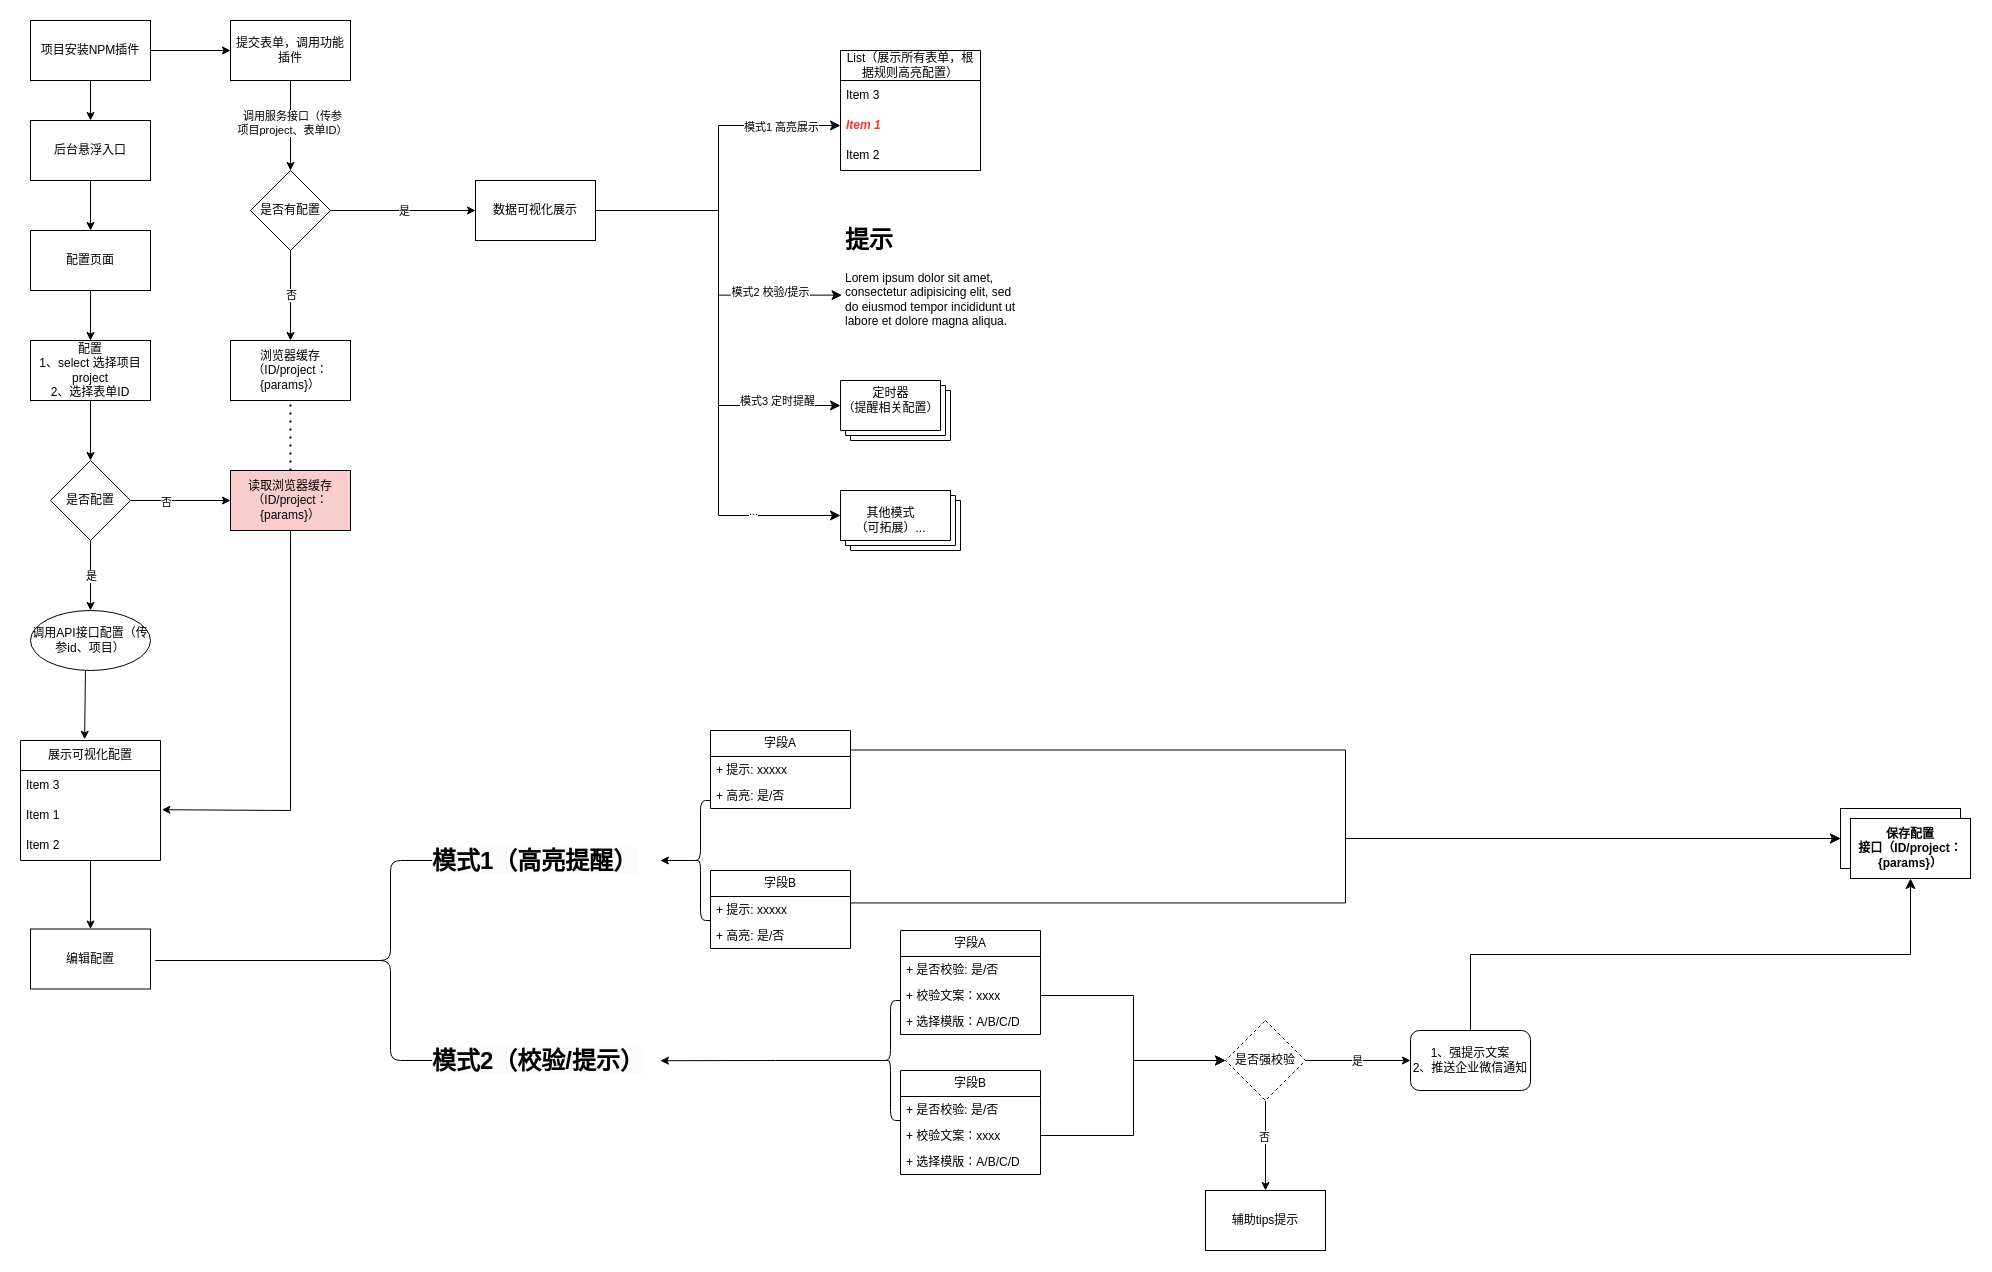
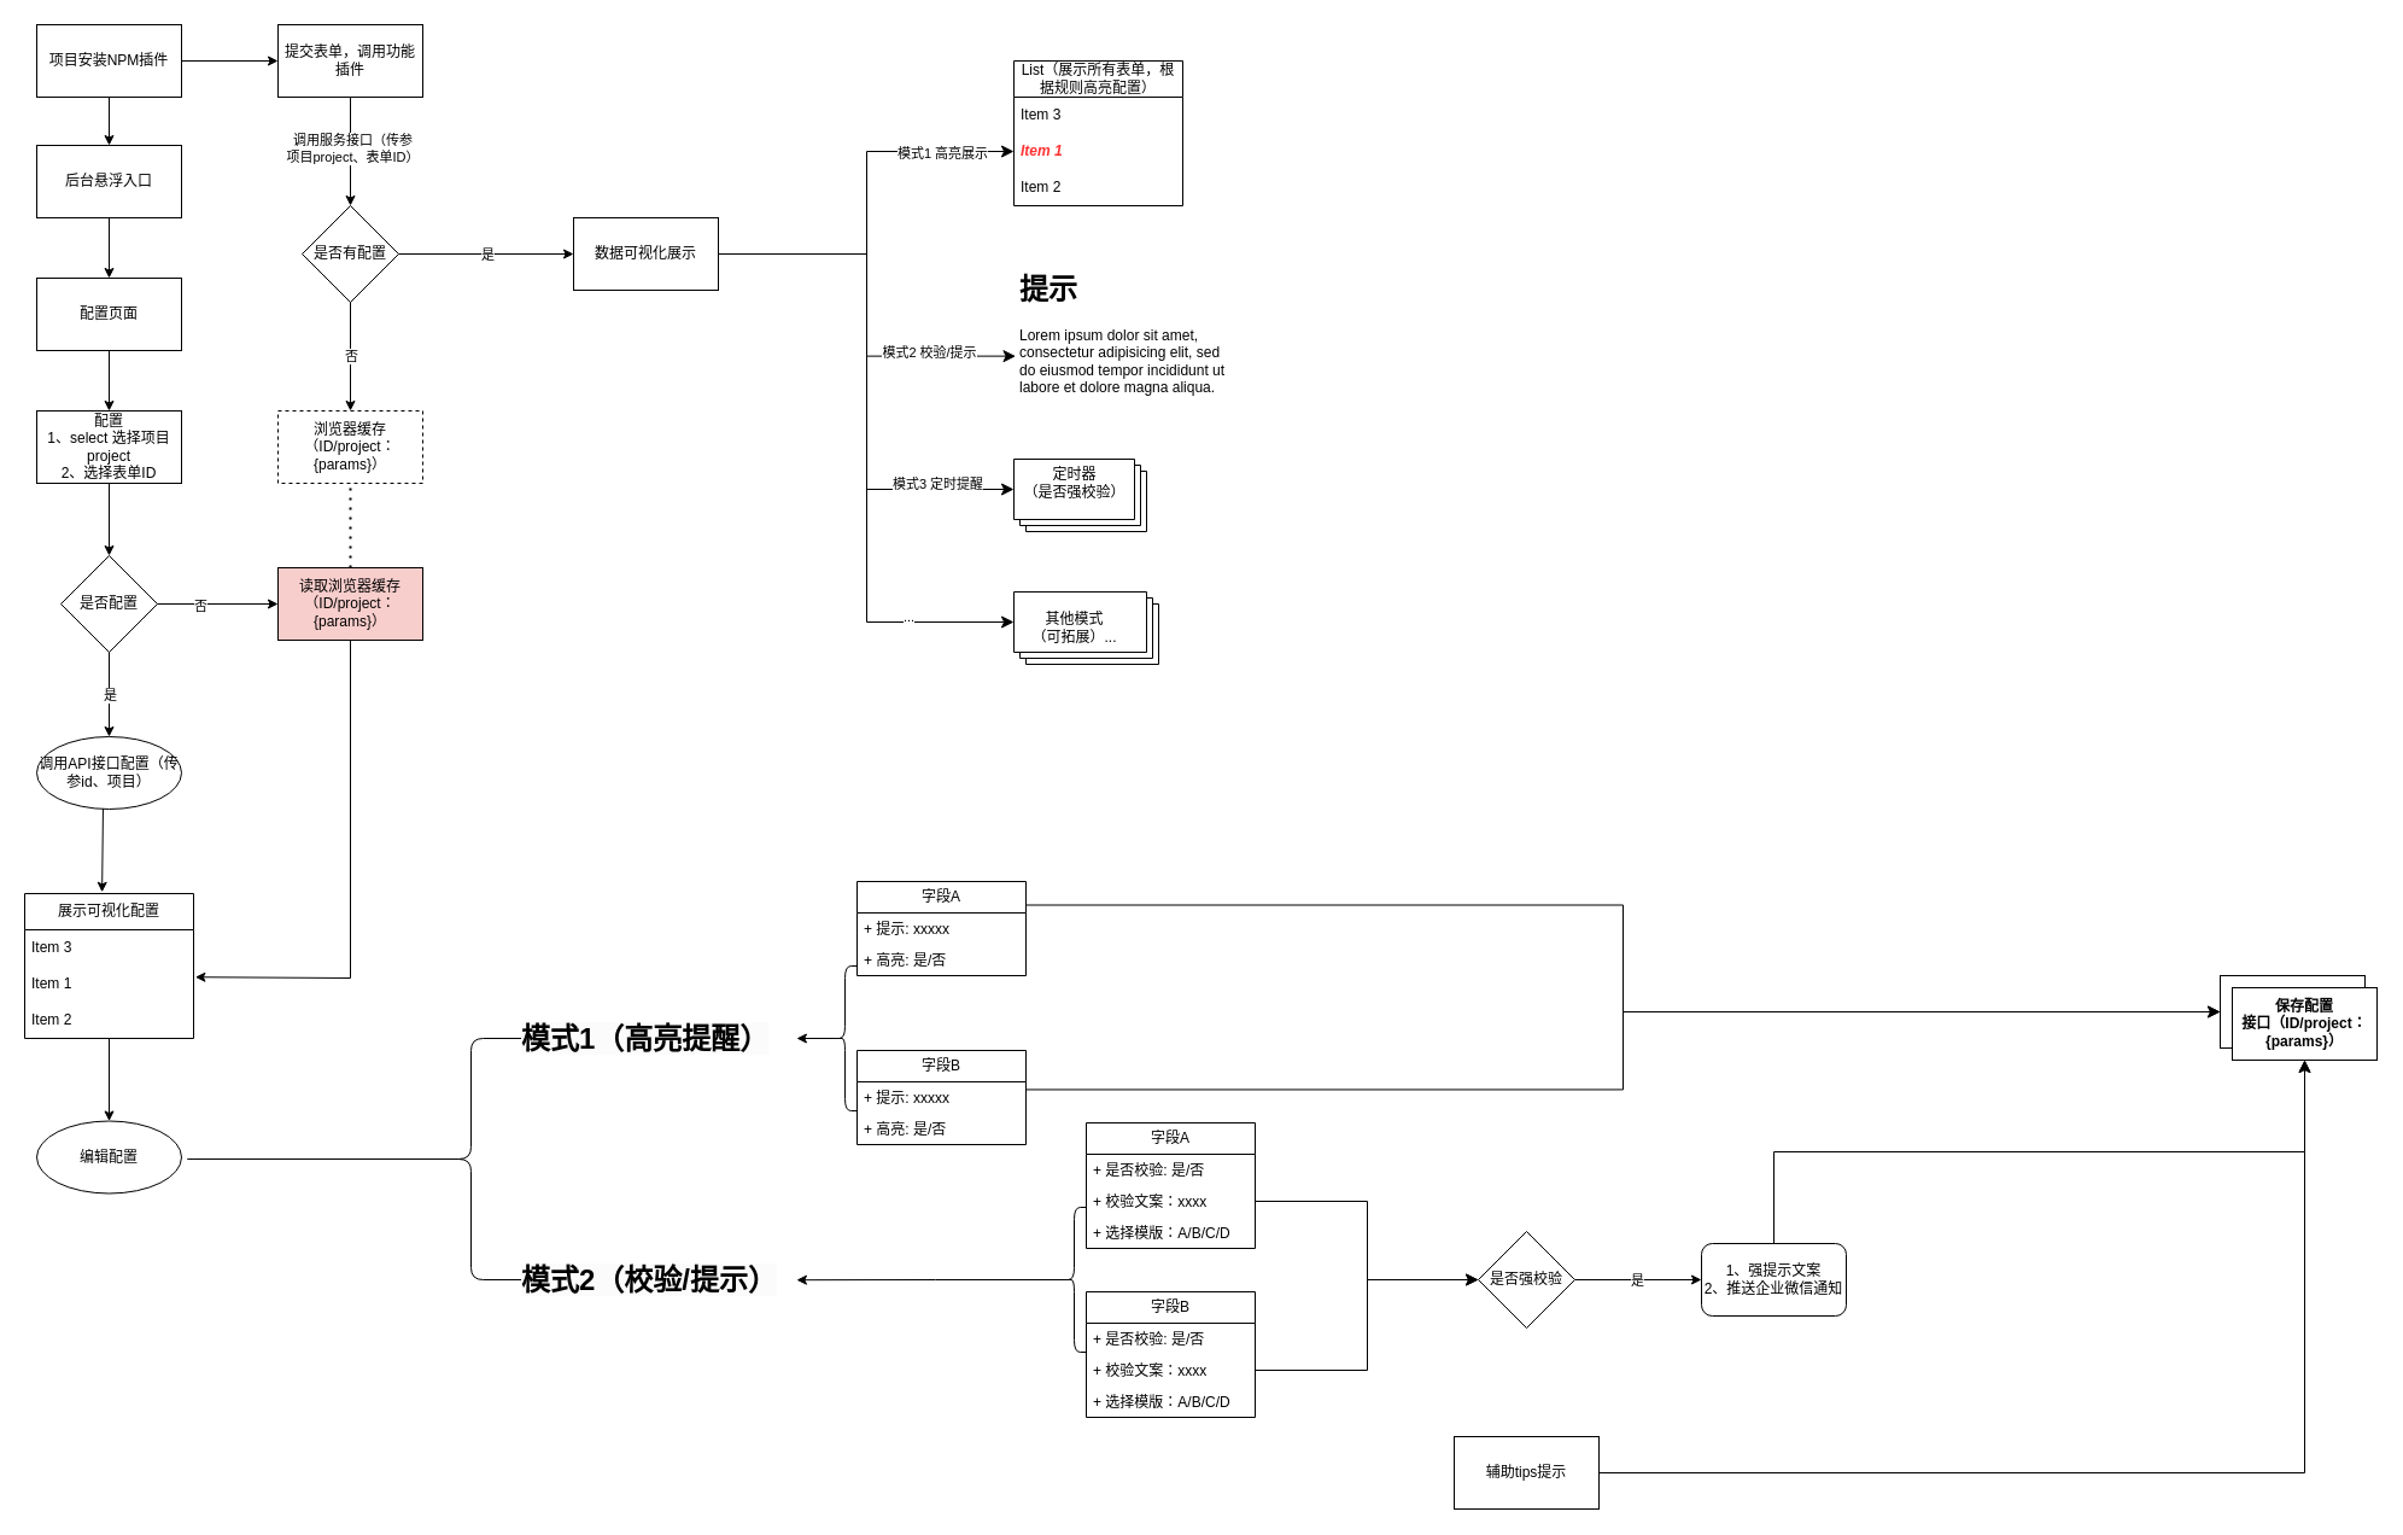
- <mxCell id="31" value="浏览器缓存（ID/project：{params}）" style="rounded=0;whiteSpace=wrap;html=1;" vertex="1" parent="1"><mxGeometry x="230" y="340" width="120" height="60" as="geometry" /></mxCell>
+ <mxCell id="31" value="浏览器缓存（ID/project：{params}）" style="rounded=0;whiteSpace=wrap;html=1;dashed=1;" vertex="1" parent="1"><mxGeometry x="230" y="340" width="120" height="60" as="geometry" /></mxCell>
- <mxCell id="85" value="定时器&lt;br&gt;（提醒相关配置）" style="text;html=1;align=center;verticalAlign=middle;resizable=0;points=[];autosize=1;strokeColor=none;fillColor=none;" vertex="1" parent="1"><mxGeometry x="830" y="380" width="120" height="40" as="geometry" /></mxCell>
+ <mxCell id="85" value="定时器&lt;br&gt;（是否强校验）" style="text;html=1;align=center;verticalAlign=middle;resizable=0;points=[];autosize=1;strokeColor=none;fillColor=none;" vertex="1" parent="1"><mxGeometry x="830" y="380" width="120" height="40" as="geometry" /></mxCell>
- <mxCell id="40" value="编辑配置" style="rounded=0;whiteSpace=wrap;html=1;" vertex="1" parent="1"><mxGeometry x="30" y="928.5" width="120" height="60" as="geometry" /></mxCell>
+ <mxCell id="40" value="编辑配置" style="ellipse;whiteSpace=wrap;html=1;" vertex="1" parent="1"><mxGeometry x="30" y="928.5" width="120" height="60" as="geometry" /></mxCell>
- <mxCell id="69" value="是否强校验" style="rhombus;whiteSpace=wrap;html=1;dashed=1;" vertex="1" parent="1"><mxGeometry x="1225" y="1020" width="80" height="80" as="geometry" /></mxCell>
+ <mxCell id="69" value="是否强校验" style="rhombus;whiteSpace=wrap;html=1;" vertex="1" parent="1"><mxGeometry x="1225" y="1020" width="80" height="80" as="geometry" /></mxCell>
- <mxCell id="67" value="" style="edgeStyle=orthogonalEdgeStyle;rounded=0;orthogonalLoop=1;jettySize=auto;html=1;" edge="1" parent="1" source="69" target="74"><mxGeometry relative="1" as="geometry" /></mxCell>
- <mxCell id="68" value="否" style="edgeLabel;html=1;align=center;verticalAlign=middle;resizable=0;points=[];" vertex="1" connectable="0" parent="67"><mxGeometry x="-0.205" y="-2" relative="1" as="geometry"><mxPoint as="offset" /></mxGeometry></mxCell>
+ <mxCell id="76" value="" style="edgeStyle=elbowEdgeStyle;elbow=vertical;endArrow=classic;html=1;curved=0;rounded=0;endSize=8;startSize=8;exitX=1;exitY=0.5;exitDx=0;exitDy=0;entryX=0.5;entryY=1;entryDx=0;entryDy=0;" edge="1" parent="1" source="74" target="71"><mxGeometry width="50" height="50" relative="1" as="geometry"><mxPoint x="1380" y="1290" as="sourcePoint" /><mxPoint x="1430" y="1240" as="targetPoint" /><Array as="points"><mxPoint x="1920" y="1220" /></Array></mxGeometry></mxCell>
